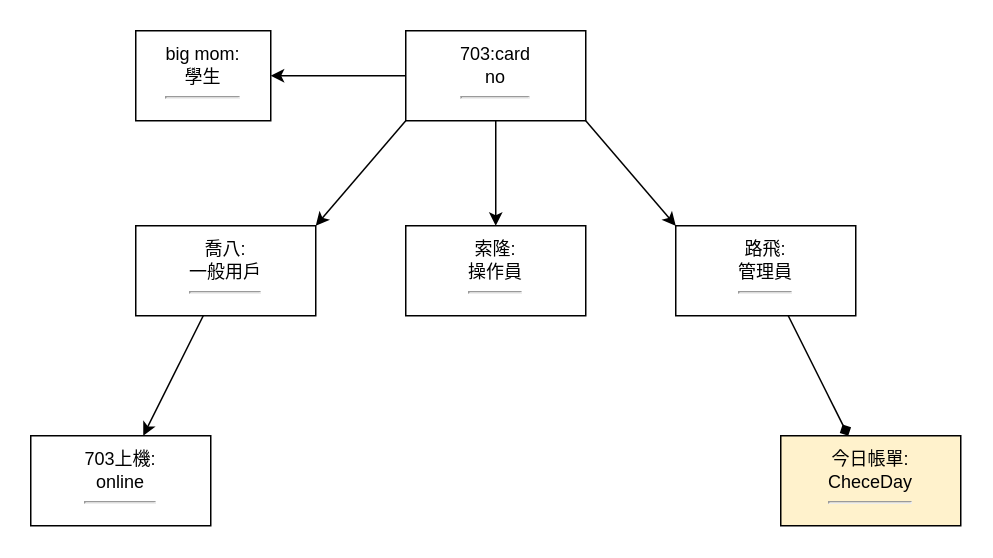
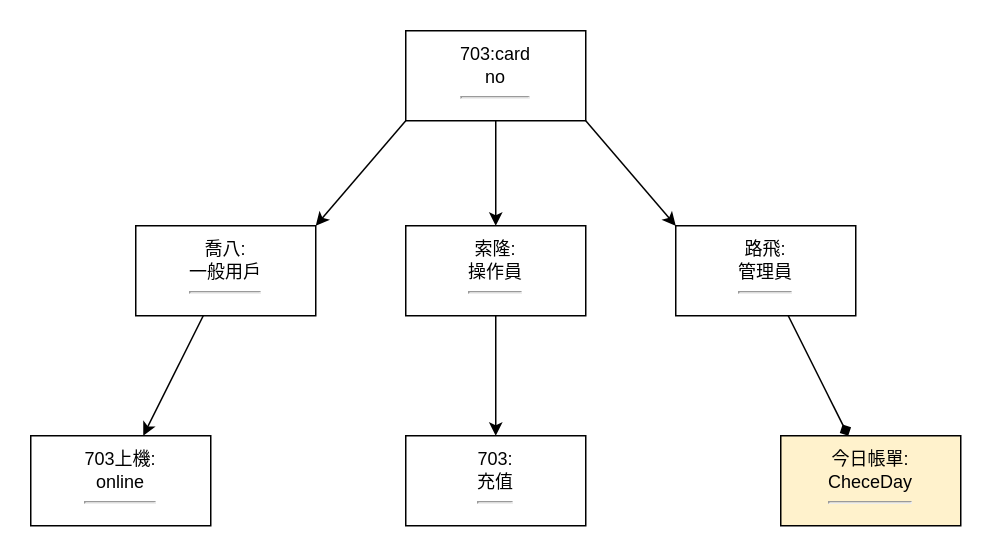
- <mxCell id="7" value="big mom:&lt;br&gt;學生&lt;br&gt;&lt;hr&gt;" style="rounded=0;whiteSpace=wrap;html=1;" vertex="1" parent="1"><mxGeometry x="90" y="20" width="90" height="60" as="geometry" /></mxCell>
- <mxCell id="2" value="" style="edgeStyle=orthogonalEdgeStyle;rounded=0;orthogonalLoop=1;jettySize=auto;html=1;" edge="1" parent="1" source="6" target="7"><mxGeometry relative="1" as="geometry" /></mxCell>
+ <mxCell id="10" value="" style="edgeStyle=none;rounded=0;orthogonalLoop=1;jettySize=auto;html=1;" edge="1" parent="1" source="11" target="15"><mxGeometry relative="1" as="geometry" /></mxCell>
+ <mxCell id="15" value="703:&lt;br&gt;充值&lt;br&gt;&lt;hr&gt;" style="rounded=0;whiteSpace=wrap;html=1;" vertex="1" parent="1"><mxGeometry x="270" y="290" width="120" height="60" as="geometry" /></mxCell>
